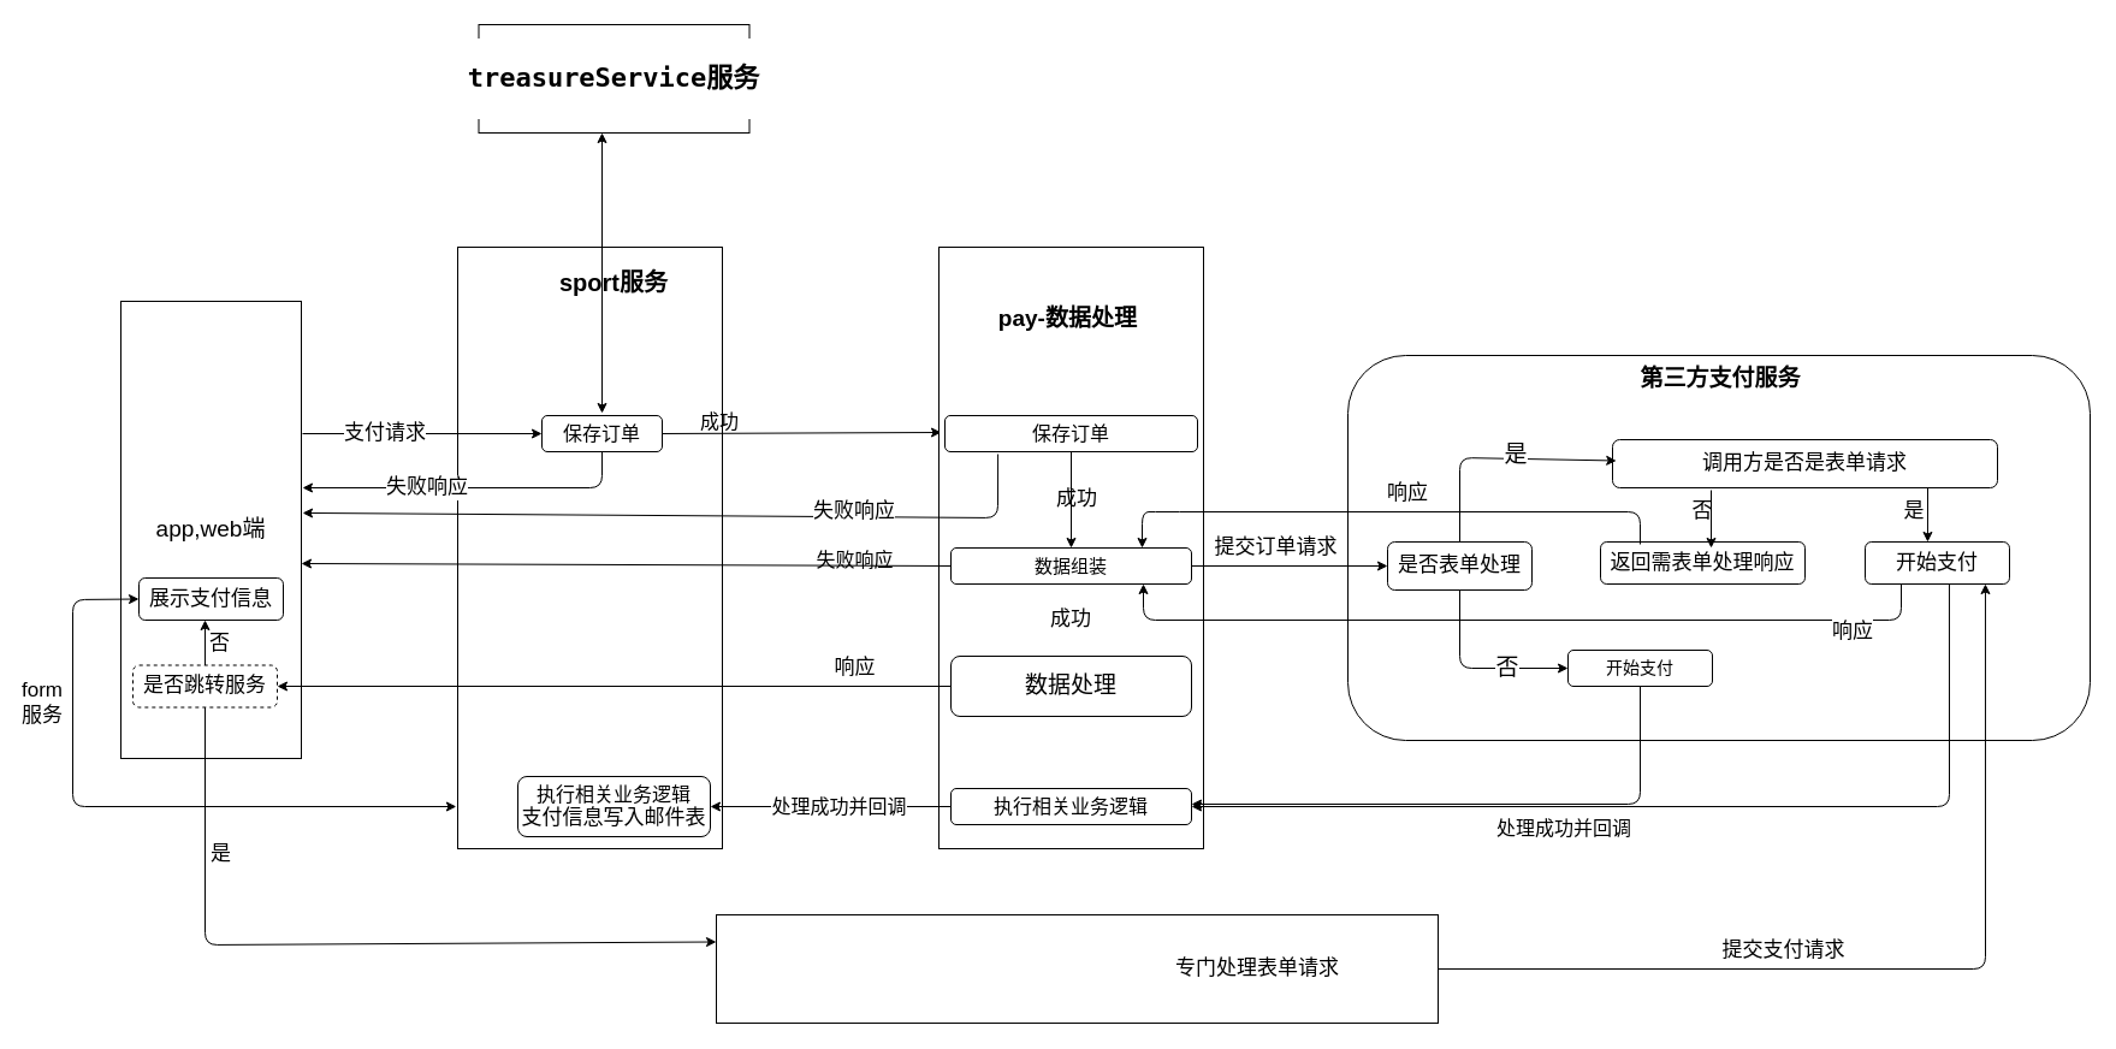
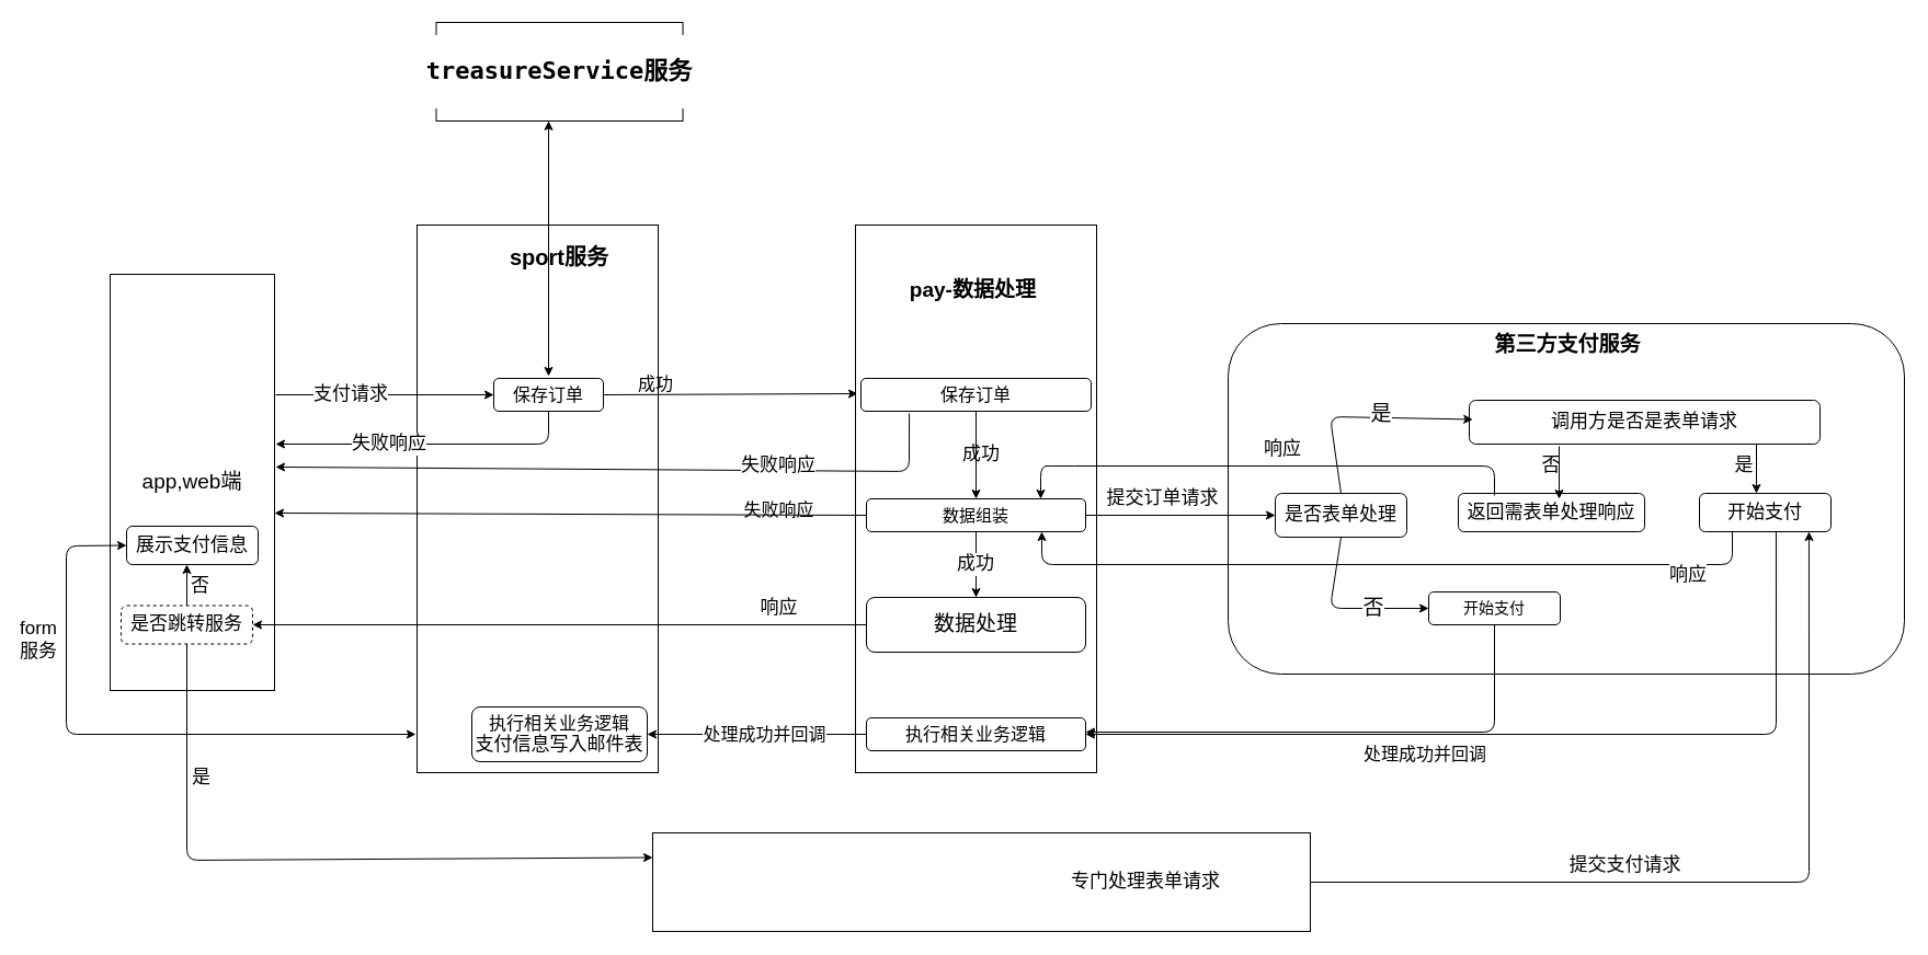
- <mxCell id="26" value="是否表单处理" style="rounded=1;whiteSpace=wrap;html=1;labelBackgroundColor=#FFFFFF;fontSize=17;fontColor=#000000;" parent="1" vertex="1"><mxGeometry x="1153" y="450" width="120" height="40" as="geometry" /></mxCell>
+ <mxCell id="26" value="是否表单处理" style="rounded=1;whiteSpace=wrap;html=1;labelBackgroundColor=#FFFFFF;fontSize=17;fontColor=#000000;" parent="1" vertex="1"><mxGeometry x="1163" y="450" width="120" height="40" as="geometry" /></mxCell>
+ <mxCell id="40" value="" style="endArrow=classic;html=1;fontSize=16;fontColor=#000000;entryX=0.5;entryY=0;entryDx=0;entryDy=0;exitX=0.5;exitY=1;exitDx=0;exitDy=0;" parent="1" source="21" target="25" edge="1"><mxGeometry width="50" height="50" relative="1" as="geometry"><mxPoint x="890" y="485" as="sourcePoint" /><mxPoint x="890" y="530" as="targetPoint" /></mxGeometry></mxCell>
